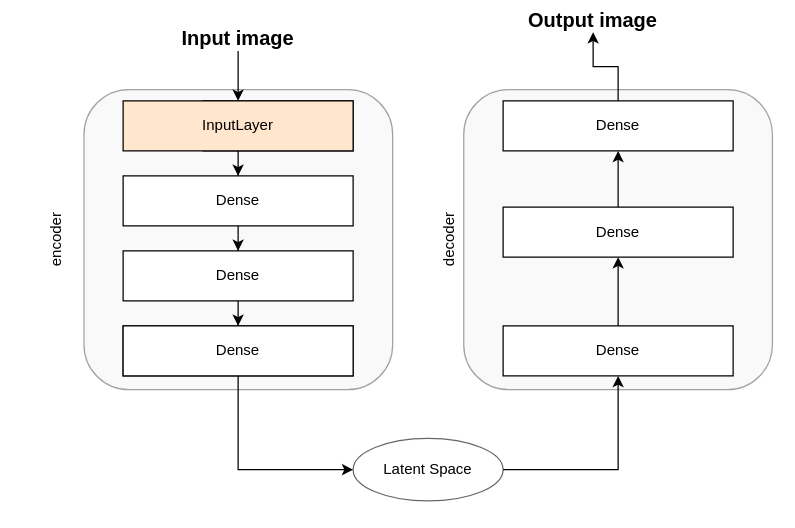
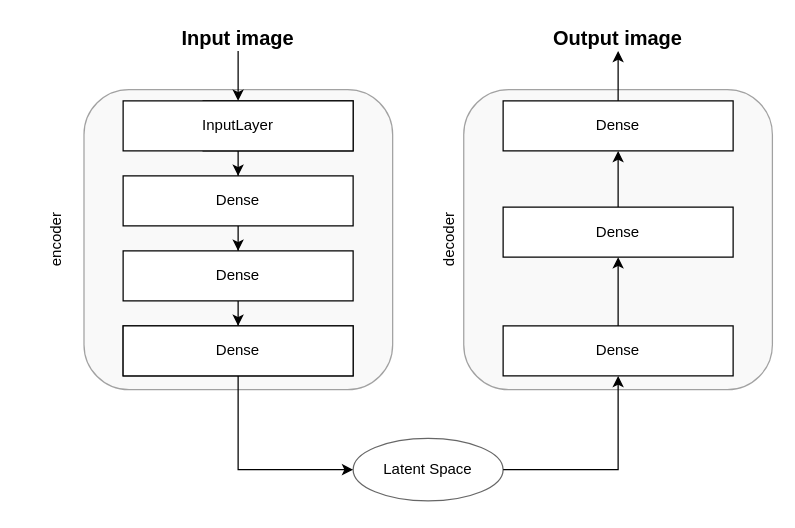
- <mxCell id="25" value="&lt;b&gt;&lt;font style=&quot;font-size: 16px&quot;&gt;Output image&lt;/font&gt;&lt;/b&gt;" style="text;html=1;strokeColor=none;fillColor=none;align=center;verticalAlign=middle;whiteSpace=wrap;rounded=0;" vertex="1" parent="1"><mxGeometry x="354" y="5" width="240" height="20" as="geometry" /></mxCell>
+ <mxCell id="25" value="&lt;b&gt;&lt;font style=&quot;font-size: 16px&quot;&gt;Output image&lt;/font&gt;&lt;/b&gt;" style="text;html=1;strokeColor=none;fillColor=none;align=center;verticalAlign=middle;whiteSpace=wrap;rounded=0;" vertex="1" parent="1"><mxGeometry x="374" y="20" width="240" height="20" as="geometry" /></mxCell>
- <mxCell id="6" value="InputLayer" style="rounded=0;whiteSpace=wrap;html=1;fillColor=#ffe6cc;" vertex="1" parent="1"><mxGeometry x="98" y="80" width="184" height="40" as="geometry" /></mxCell>
+ <mxCell id="6" value="InputLayer" style="rounded=0;whiteSpace=wrap;html=1;" vertex="1" parent="1"><mxGeometry x="98" y="80" width="184" height="40" as="geometry" /></mxCell>
